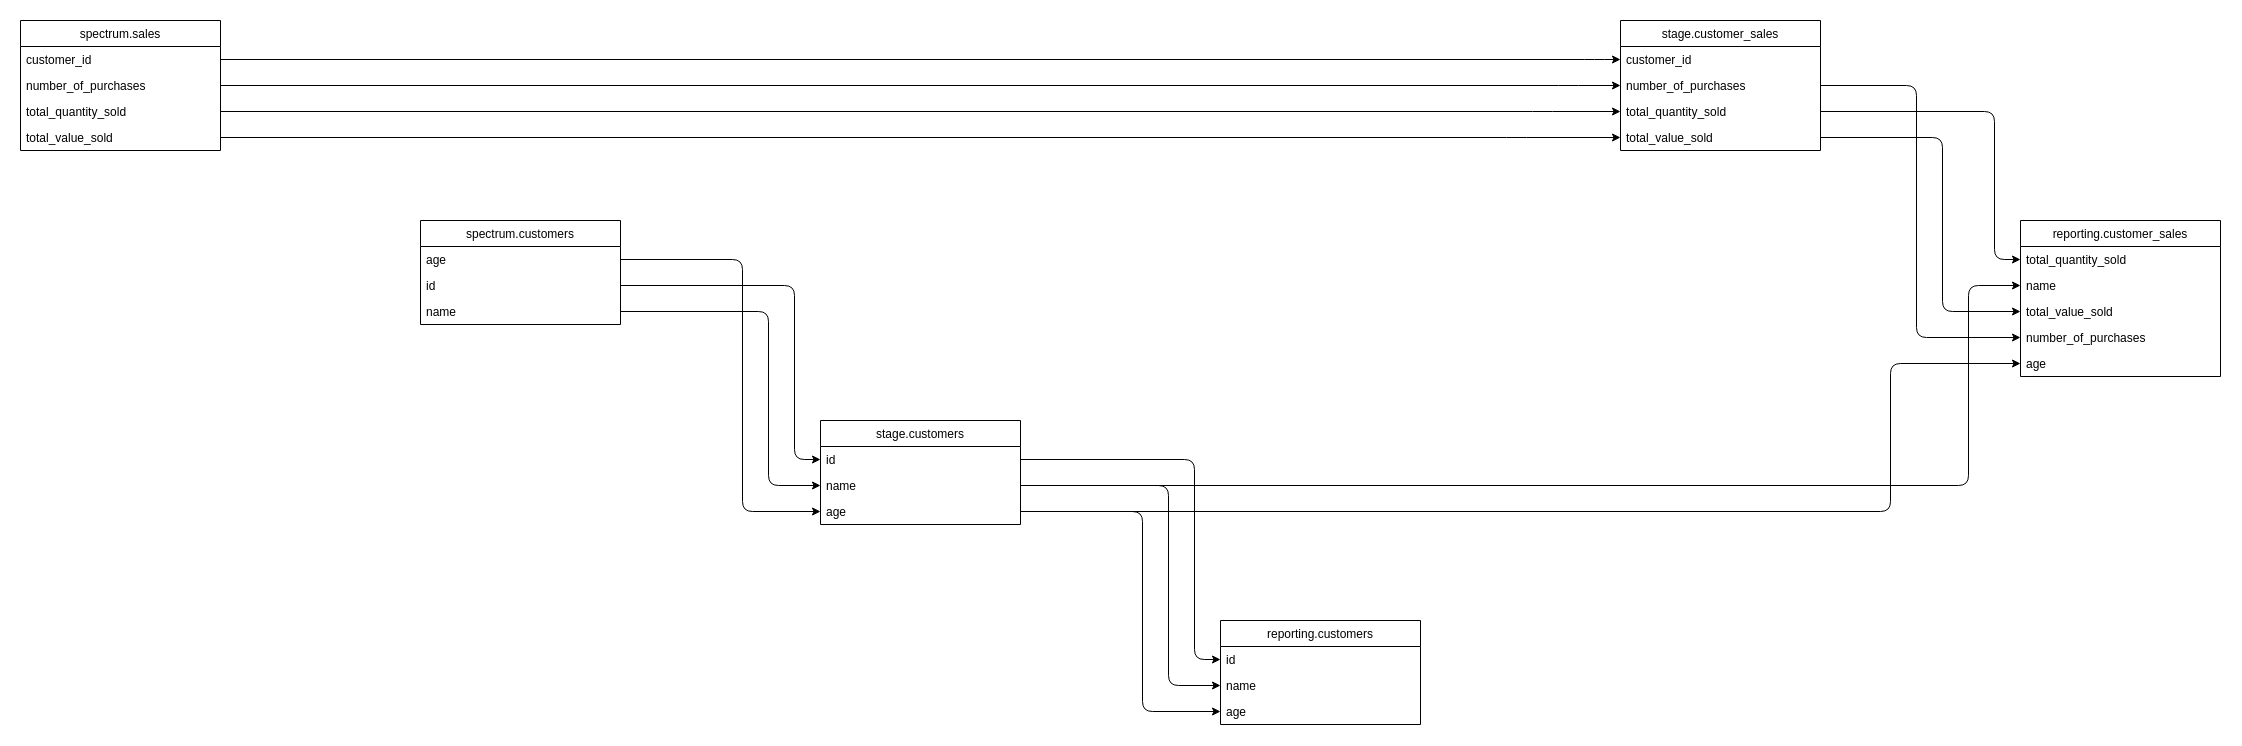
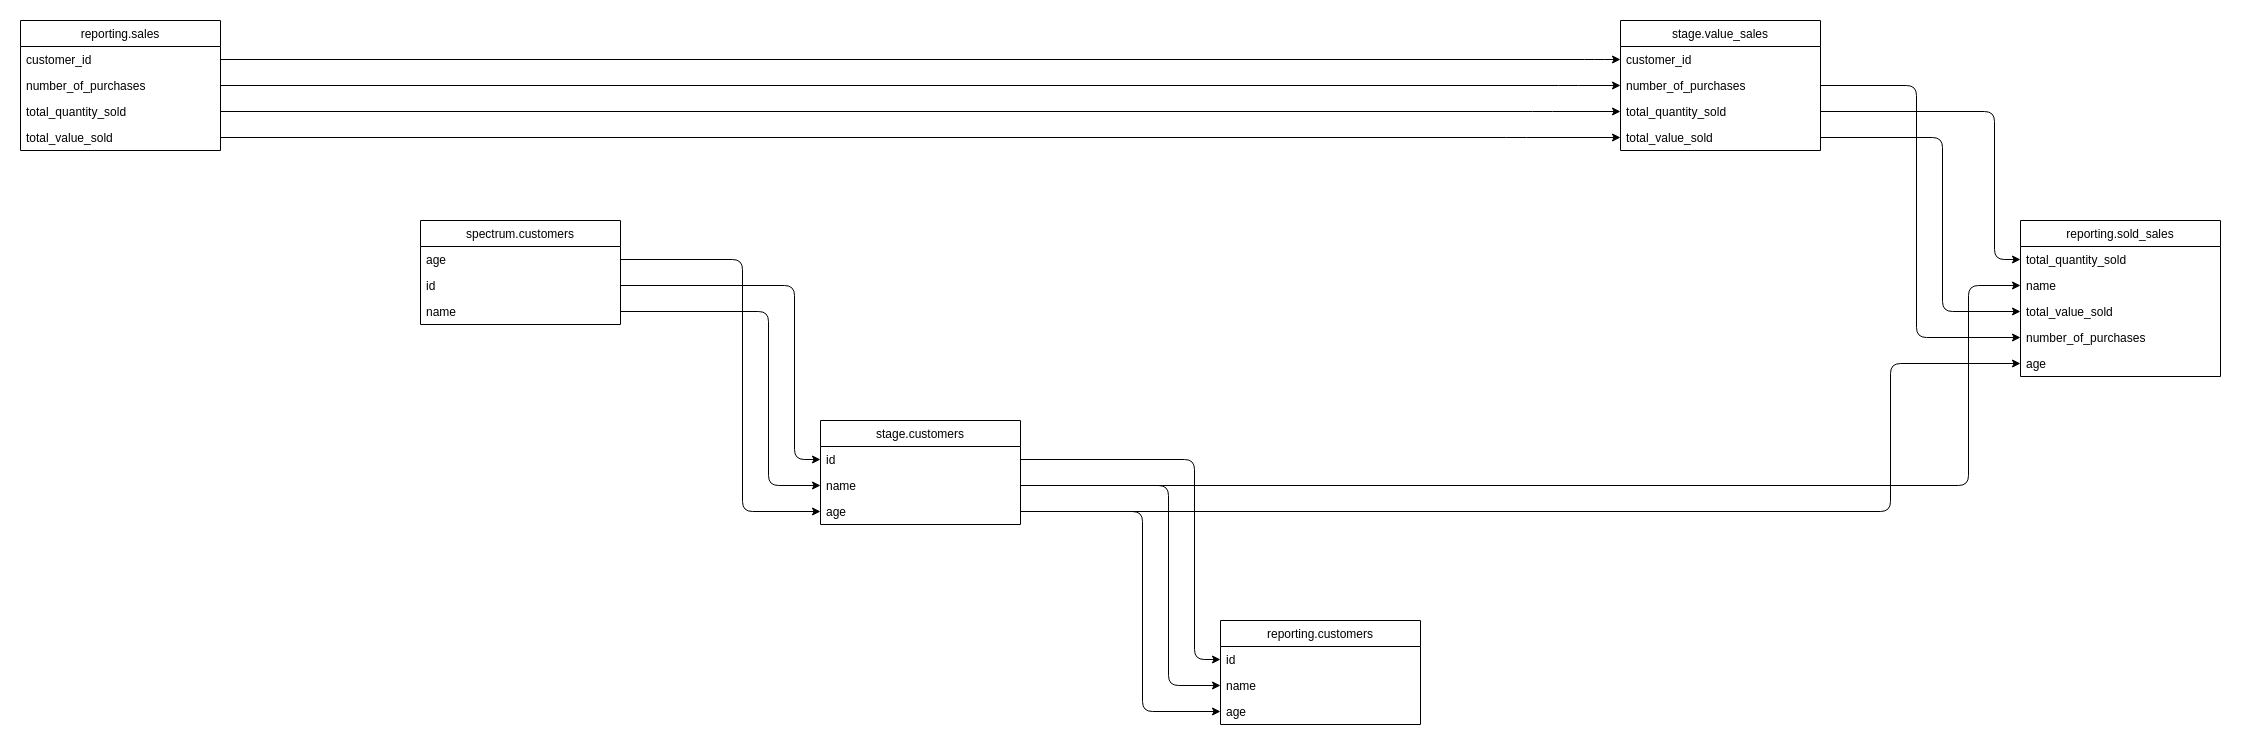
- <mxCell id="25" value="spectrum.sales" style="swimlane;fontStyle=0;childLayout=stackLayout;horizontal=1;startSize=26;fillColor=none;horizontalStack=0;resizeParent=1;resizeParentMax=0;resizeLast=0;collapsible=1;marginBottom=0;" vertex="1" parent="1"><mxGeometry x="20" y="20" width="200" height="130" as="geometry" /></mxCell>
+ <mxCell id="25" value="reporting.sales" style="swimlane;fontStyle=0;childLayout=stackLayout;horizontal=1;startSize=26;fillColor=none;horizontalStack=0;resizeParent=1;resizeParentMax=0;resizeLast=0;collapsible=1;marginBottom=0;" vertex="1" parent="1"><mxGeometry x="20" y="20" width="200" height="130" as="geometry" /></mxCell>
- <mxCell id="16" value="stage.customer_sales" style="swimlane;fontStyle=0;childLayout=stackLayout;horizontal=1;startSize=26;fillColor=none;horizontalStack=0;resizeParent=1;resizeParentMax=0;resizeLast=0;collapsible=1;marginBottom=0;" vertex="1" parent="1"><mxGeometry x="1620" y="20" width="200" height="130" as="geometry" /></mxCell>
+ <mxCell id="16" value="stage.value_sales" style="swimlane;fontStyle=0;childLayout=stackLayout;horizontal=1;startSize=26;fillColor=none;horizontalStack=0;resizeParent=1;resizeParentMax=0;resizeLast=0;collapsible=1;marginBottom=0;" vertex="1" parent="1"><mxGeometry x="1620" y="20" width="200" height="130" as="geometry" /></mxCell>
- <mxCell id="34" value="reporting.customer_sales" style="swimlane;fontStyle=0;childLayout=stackLayout;horizontal=1;startSize=26;fillColor=none;horizontalStack=0;resizeParent=1;resizeParentMax=0;resizeLast=0;collapsible=1;marginBottom=0;" vertex="1" parent="1"><mxGeometry x="2020" y="220" width="200" height="156" as="geometry" /></mxCell>
+ <mxCell id="34" value="reporting.sold_sales" style="swimlane;fontStyle=0;childLayout=stackLayout;horizontal=1;startSize=26;fillColor=none;horizontalStack=0;resizeParent=1;resizeParentMax=0;resizeLast=0;collapsible=1;marginBottom=0;" vertex="1" parent="1"><mxGeometry x="2020" y="220" width="200" height="156" as="geometry" /></mxCell>
